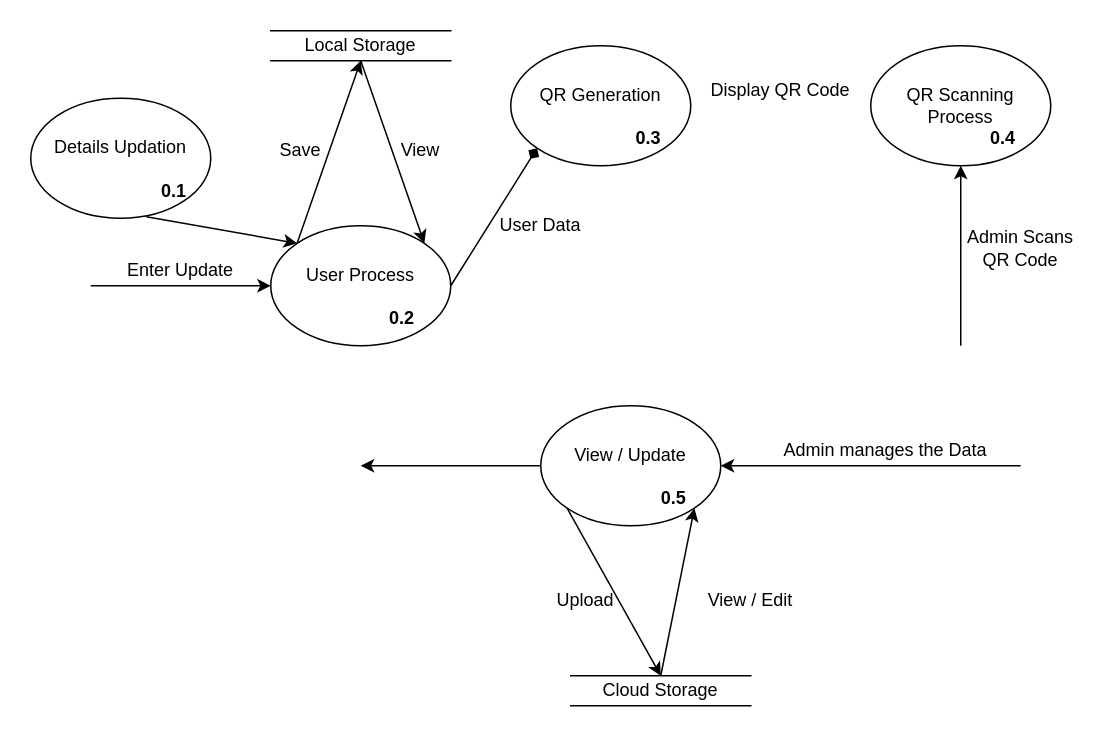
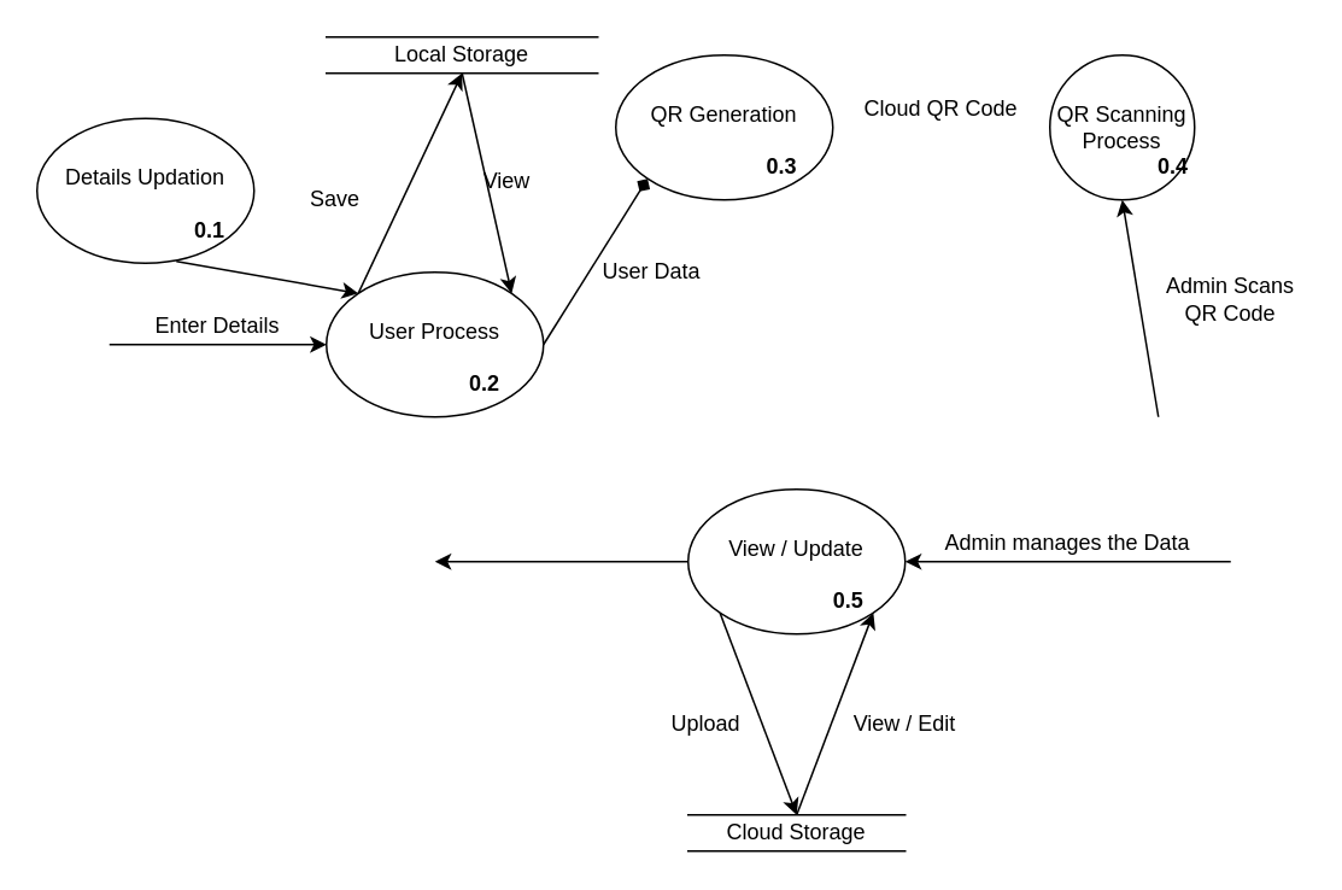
- <mxCell id="8" value="Local Storage" style="shape=partialRectangle;whiteSpace=wrap;html=1;left=0;right=0;fillColor=none;" vertex="1" parent="1"><mxGeometry x="180" y="20" width="120" height="20" as="geometry" /></mxCell>
+ <mxCell id="8" value="Local Storage" style="shape=partialRectangle;whiteSpace=wrap;html=1;left=0;right=0;fillColor=none;" vertex="1" parent="1"><mxGeometry x="180" y="20" width="150" height="20" as="geometry" /></mxCell>
- <mxCell id="25" value="Display QR Code" style="text;html=1;strokeColor=none;fillColor=none;align=center;verticalAlign=middle;whiteSpace=wrap;rounded=0;" vertex="1" parent="1"><mxGeometry x="470" y="50" width="100" height="20" as="geometry" /></mxCell>
+ <mxCell id="25" value="Cloud QR Code" style="text;html=1;strokeColor=none;fillColor=none;align=center;verticalAlign=middle;whiteSpace=wrap;rounded=0;" vertex="1" parent="1"><mxGeometry x="470" y="50" width="100" height="20" as="geometry" /></mxCell>
- <mxCell id="7" value="&lt;br&gt;QR Scanning Process&lt;br&gt;&lt;b style=&quot;text-align: right&quot;&gt;&amp;nbsp; &amp;nbsp; &amp;nbsp; &amp;nbsp; &amp;nbsp; &amp;nbsp; &amp;nbsp; &amp;nbsp; &amp;nbsp;0.4&lt;/b&gt;" style="ellipse;whiteSpace=wrap;html=1;" vertex="1" parent="1"><mxGeometry x="580" y="30" width="120" height="80" as="geometry" /></mxCell>
+ <mxCell id="7" value="&lt;br&gt;QR Scanning Process&lt;br&gt;&lt;b style=&quot;text-align: right&quot;&gt;&amp;nbsp; &amp;nbsp; &amp;nbsp; &amp;nbsp; &amp;nbsp; &amp;nbsp; &amp;nbsp; &amp;nbsp; &amp;nbsp;0.4&lt;/b&gt;" style="ellipse;whiteSpace=wrap;html=1;" vertex="1" parent="1"><mxGeometry x="580" y="30" width="80" height="80" as="geometry" /></mxCell>
- <mxCell id="22" value="Save" style="text;html=1;strokeColor=none;fillColor=none;align=center;verticalAlign=middle;whiteSpace=wrap;rounded=0;" vertex="1" parent="1"><mxGeometry x="180" y="90" width="40" height="20" as="geometry" /></mxCell>
+ <mxCell id="22" value="Save" style="text;html=1;strokeColor=none;fillColor=none;align=center;verticalAlign=middle;whiteSpace=wrap;rounded=0;" vertex="1" parent="1"><mxGeometry x="165" y="100" width="40" height="20" as="geometry" /></mxCell>
- <mxCell id="19" value="Enter Update" style="text;html=1;strokeColor=none;fillColor=none;align=center;verticalAlign=middle;whiteSpace=wrap;rounded=0;" vertex="1" parent="1"><mxGeometry x="80" y="170" width="80" height="20" as="geometry" /></mxCell>
+ <mxCell id="19" value="Enter Details" style="text;html=1;strokeColor=none;fillColor=none;align=center;verticalAlign=middle;whiteSpace=wrap;rounded=0;" vertex="1" parent="1"><mxGeometry x="80" y="170" width="80" height="20" as="geometry" /></mxCell>
- <mxCell id="12" value="&lt;br&gt;View / Update&lt;br&gt;&lt;br&gt;&lt;div style=&quot;text-align: right&quot;&gt;&lt;span&gt;&lt;b&gt;0.5&lt;/b&gt;&lt;/span&gt;&lt;/div&gt;" style="ellipse;whiteSpace=wrap;html=1;" vertex="1" parent="1"><mxGeometry x="360" y="270" width="120" height="80" as="geometry" /></mxCell>
+ <mxCell id="12" value="&lt;br&gt;View / Update&lt;br&gt;&lt;br&gt;&lt;div style=&quot;text-align: right&quot;&gt;&lt;span&gt;&lt;b&gt;0.5&lt;/b&gt;&lt;/span&gt;&lt;/div&gt;" style="ellipse;whiteSpace=wrap;html=1;" vertex="1" parent="1"><mxGeometry x="380" y="270" width="120" height="80" as="geometry" /></mxCell>
